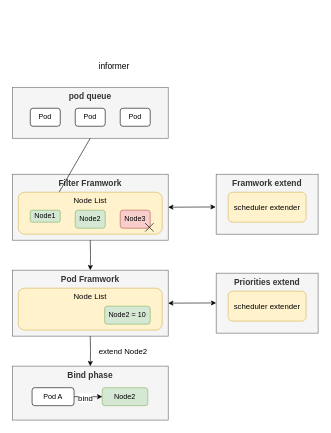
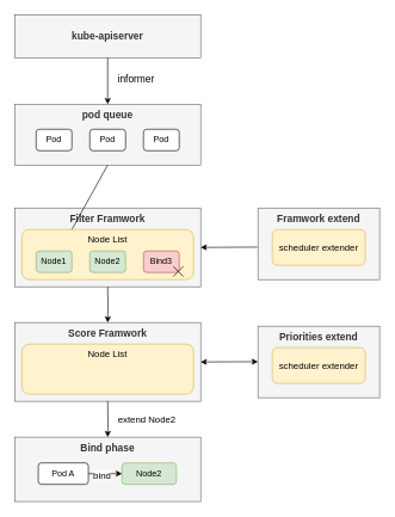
+ <mxCell id="3" value="kube-apiserver" style="rounded=0;whiteSpace=wrap;html=1;fillColor=#f5f5f5;strokeColor=#666666;fontColor=#333333;fontSize=14;fontStyle=1" parent="1" vertex="1"><mxGeometry x="20" y="20" width="260" height="60" as="geometry" /></mxCell>
+ <mxCell id="5" value="" style="endArrow=classic;html=1;exitX=0.5;exitY=1;exitDx=0;exitDy=0;entryX=0.5;entryY=0;entryDx=0;entryDy=0;" edge="1" parent="1" source="3" target="2"><mxGeometry width="50" height="50" relative="1" as="geometry"><mxPoint x="160" y="280" as="sourcePoint" /><mxPoint x="190" y="120" as="targetPoint" /></mxGeometry></mxCell>
- <mxCell id="33" value="" style="endArrow=classic;startArrow=classic;html=1;fontSize=13;entryX=-0.005;entryY=0.546;entryDx=0;entryDy=0;entryPerimeter=0;exitX=1;exitY=0.5;exitDx=0;exitDy=0;" edge="1" parent="1" source="9" target="31"><mxGeometry width="50" height="50" relative="1" as="geometry"><mxPoint x="320" y="480" as="sourcePoint" /><mxPoint x="370" y="430" as="targetPoint" /></mxGeometry></mxCell>
+ <mxCell id="33" value="" style="endArrow=none;startArrow=classic;html=1;fontSize=13;entryX=-0.005;entryY=0.546;entryDx=0;entryDy=0;entryPerimeter=0;exitX=1;exitY=0.5;exitDx=0;exitDy=0;" edge="1" parent="1" source="9" target="31"><mxGeometry width="50" height="50" relative="1" as="geometry"><mxPoint x="320" y="480" as="sourcePoint" /><mxPoint x="370" y="430" as="targetPoint" /></mxGeometry></mxCell>
- <mxCell id="13" value="Node1" style="rounded=1;whiteSpace=wrap;html=1;fillColor=#d5e8d4;strokeColor=#82b366;" vertex="1" parent="11"><mxGeometry x="20" y="30" width="50" height="20" as="geometry" /></mxCell>
+ <mxCell id="13" value="Node1" style="rounded=1;whiteSpace=wrap;html=1;fillColor=#d5e8d4;strokeColor=#82b366;" vertex="1" parent="11"><mxGeometry x="20" y="30" width="50" height="30" as="geometry" /></mxCell>
- <mxCell id="15" value="Node3" style="rounded=1;whiteSpace=wrap;html=1;fillColor=#f8cecc;strokeColor=#b85450;" vertex="1" parent="11"><mxGeometry x="170" y="30" width="50" height="30" as="geometry" /></mxCell>
+ <mxCell id="15" value="Bind3" style="rounded=1;whiteSpace=wrap;html=1;fillColor=#f8cecc;strokeColor=#b85450;" vertex="1" parent="11"><mxGeometry x="170" y="30" width="50" height="30" as="geometry" /></mxCell>
- <mxCell id="19" value="&lt;span&gt;Pod Framwork&lt;br&gt;&lt;/span&gt;" style="rounded=0;whiteSpace=wrap;html=1;fillColor=#f5f5f5;strokeColor=#666666;fontColor=#333333;fontSize=14;fontStyle=1;verticalAlign=top;" vertex="1" parent="1"><mxGeometry x="20" y="450" width="260" height="110" as="geometry" /></mxCell>
+ <mxCell id="19" value="&lt;span&gt;Score Framwork&lt;br&gt;&lt;/span&gt;" style="rounded=0;whiteSpace=wrap;html=1;fillColor=#f5f5f5;strokeColor=#666666;fontColor=#333333;fontSize=14;fontStyle=1;verticalAlign=top;" vertex="1" parent="1"><mxGeometry x="20" y="450" width="260" height="110" as="geometry" /></mxCell>
- <mxCell id="22" value="Node2 = 10" style="rounded=1;whiteSpace=wrap;html=1;fillColor=#d5e8d4;strokeColor=#82b366;" vertex="1" parent="20"><mxGeometry x="144" y="30" width="76" height="30" as="geometry" /></mxCell>
